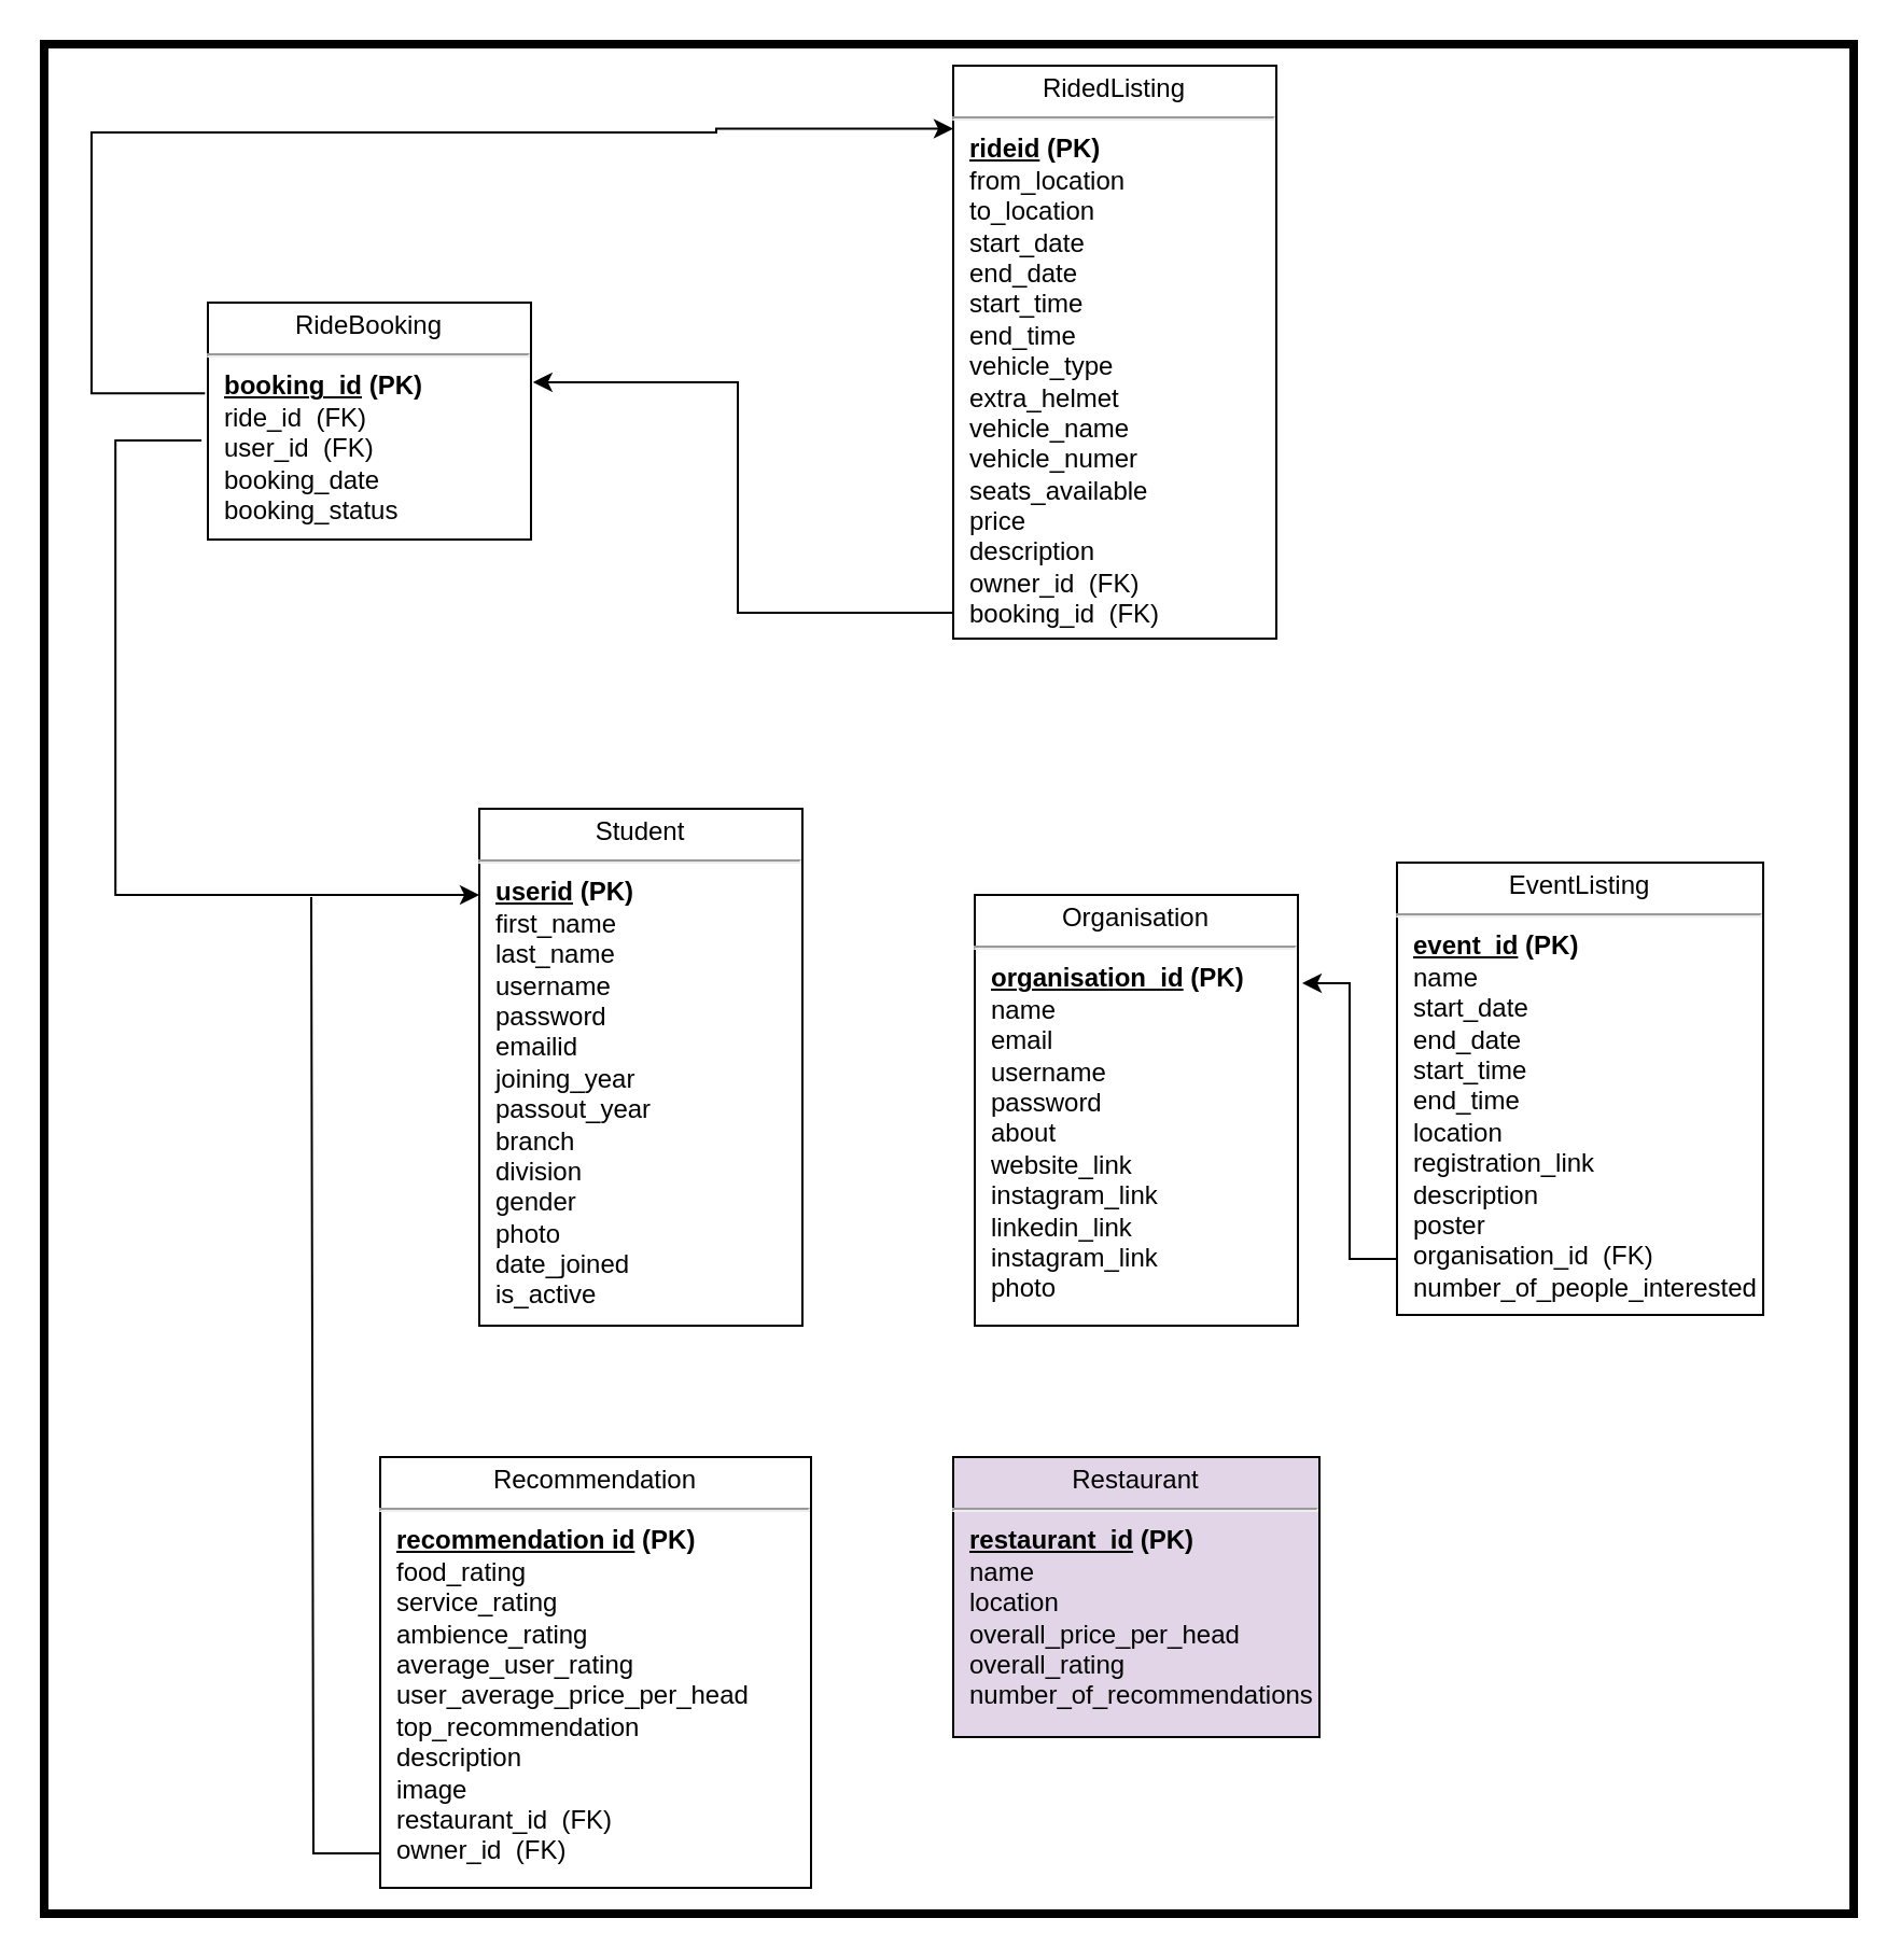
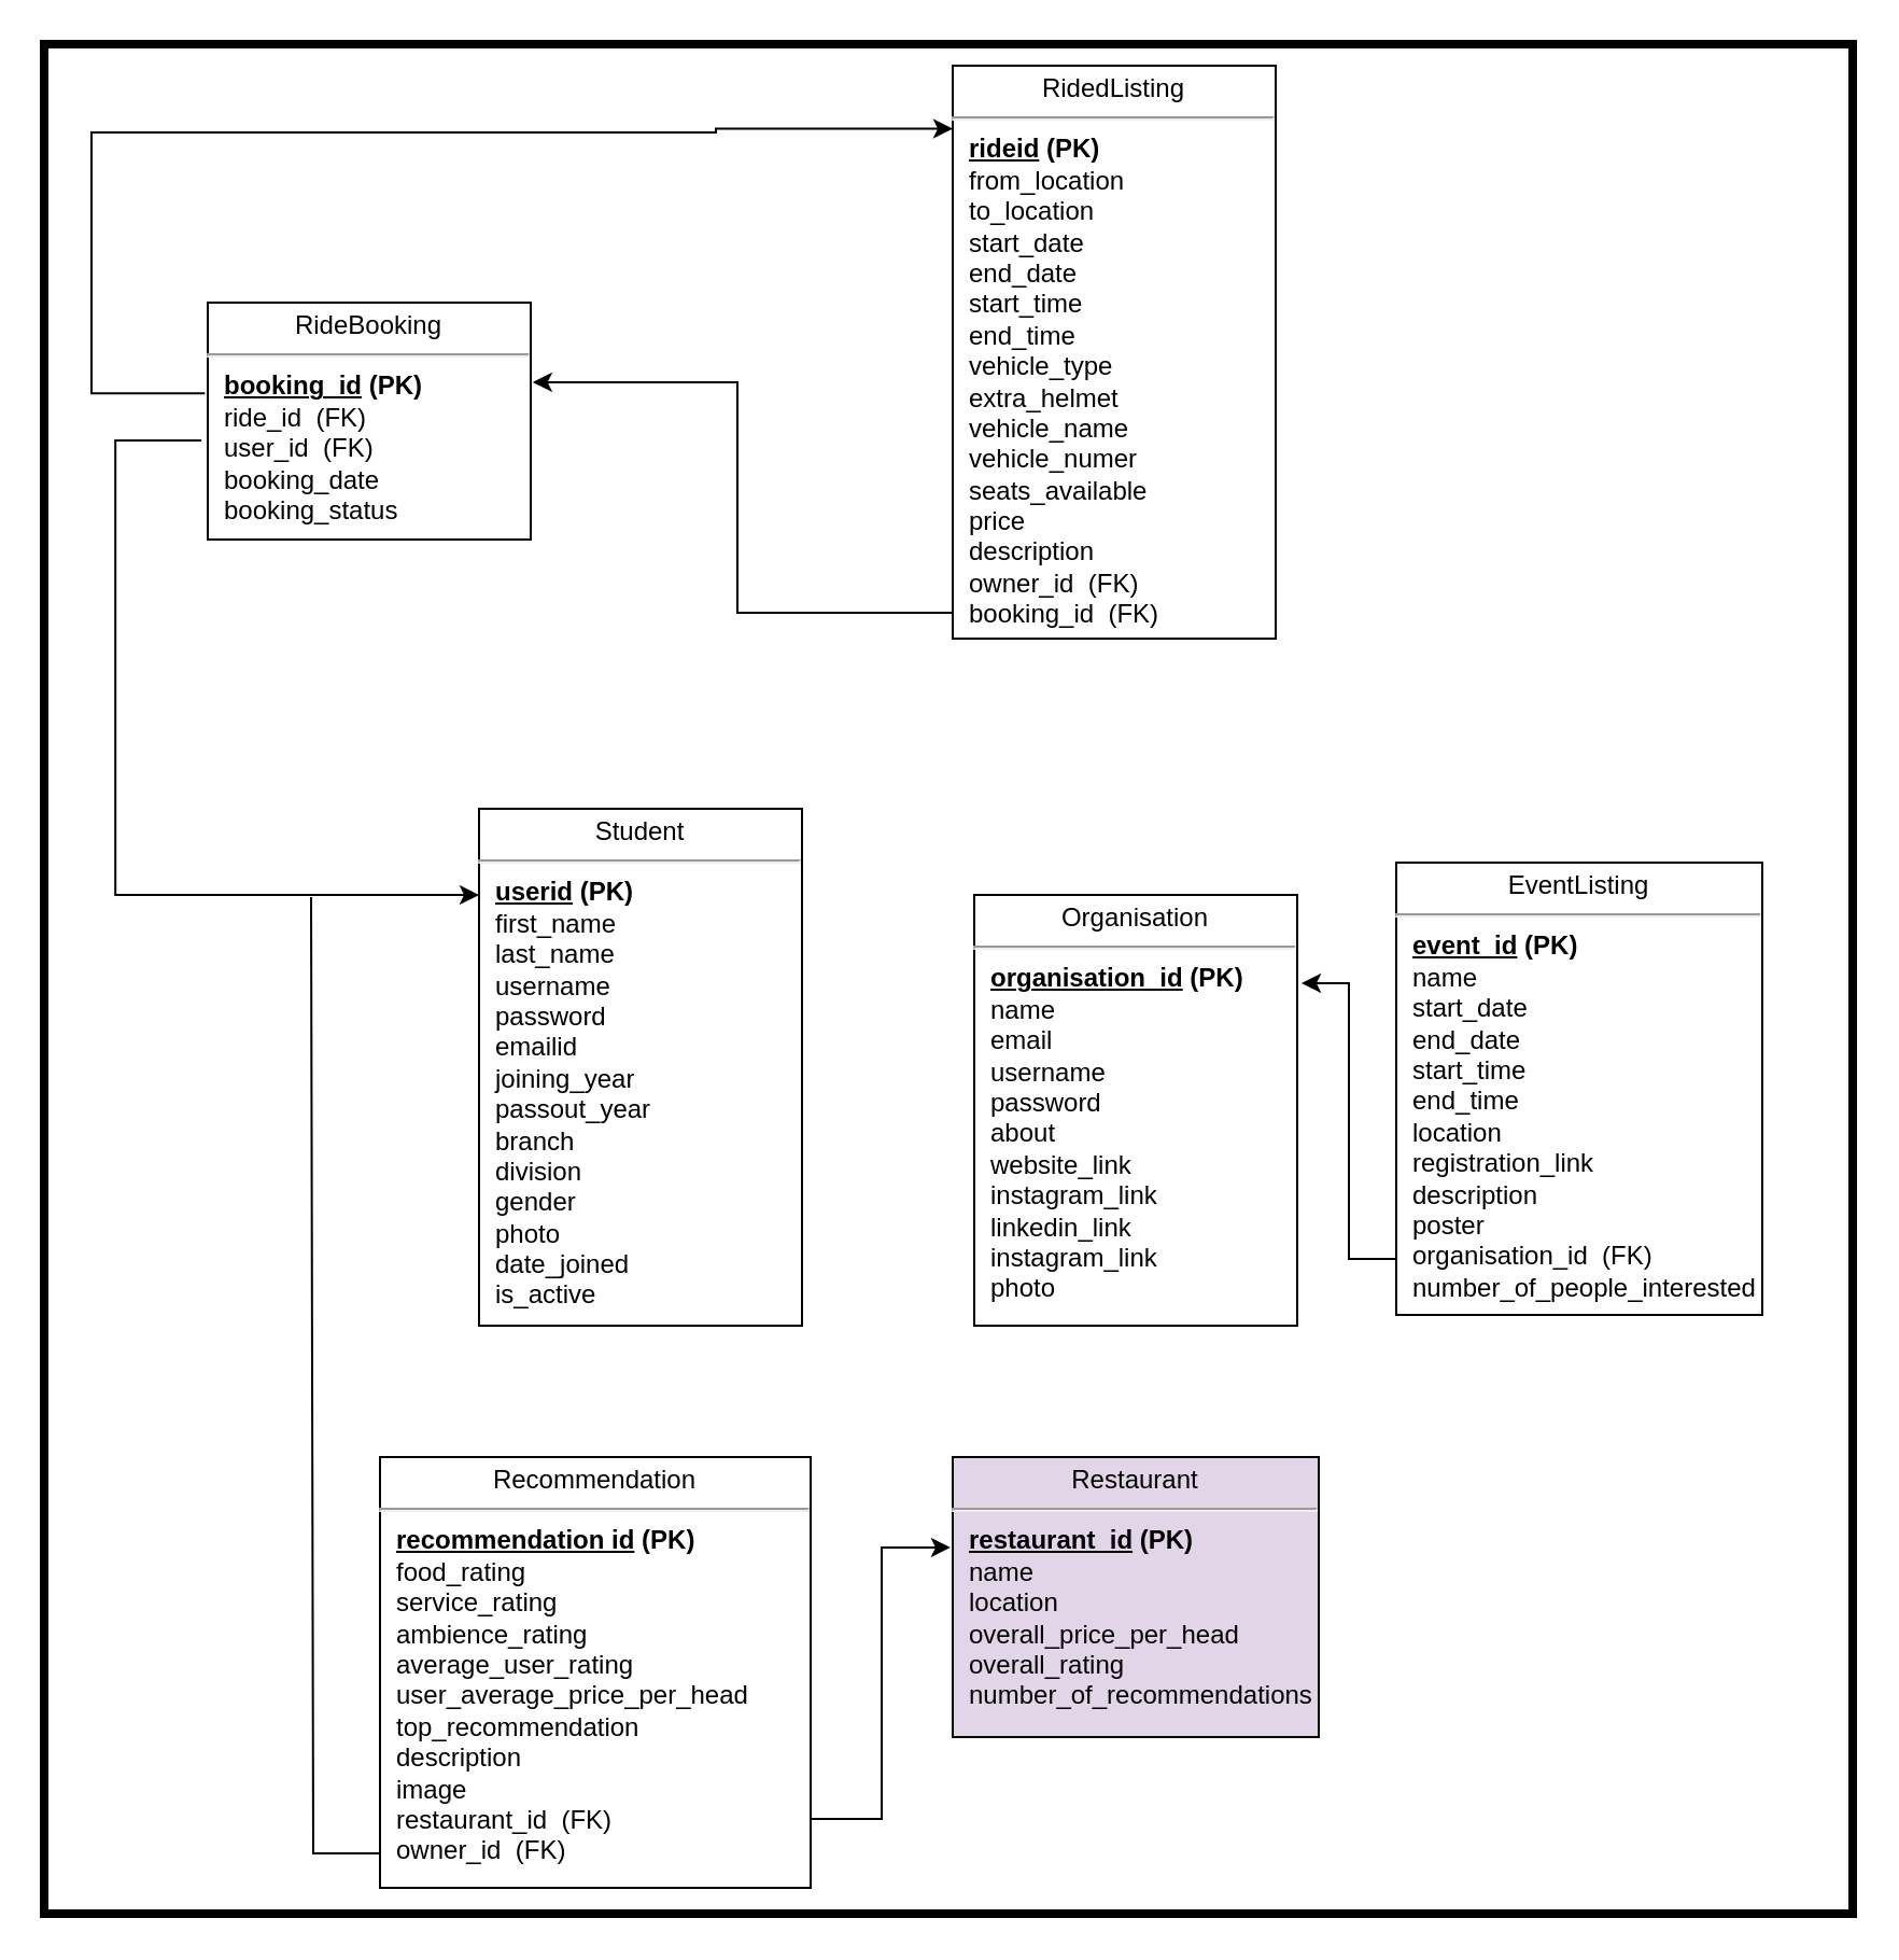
+ <mxCell id="14" style="edgeStyle=orthogonalEdgeStyle;rounded=0;orthogonalLoop=1;jettySize=auto;html=1;entryX=-0.006;entryY=0.323;entryDx=0;entryDy=0;entryPerimeter=0;" edge="1" parent="1" source="6" target="4"><mxGeometry relative="1" as="geometry"><Array as="points"><mxPoint x="409" y="844" /><mxPoint x="409" y="718" /></Array></mxGeometry></mxCell>
